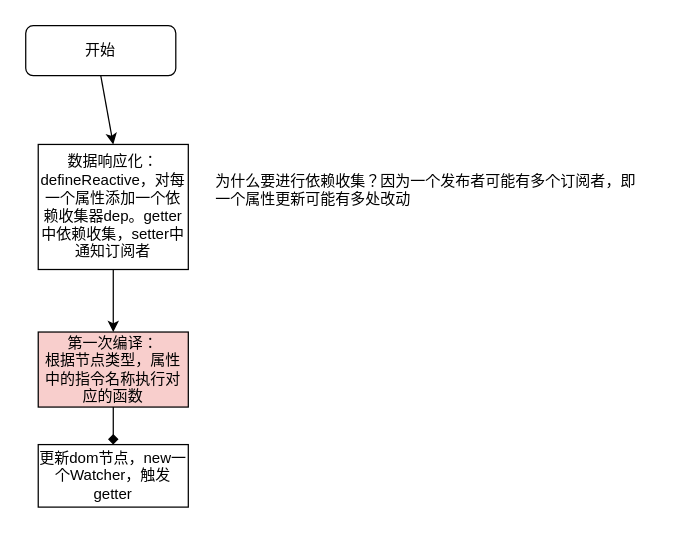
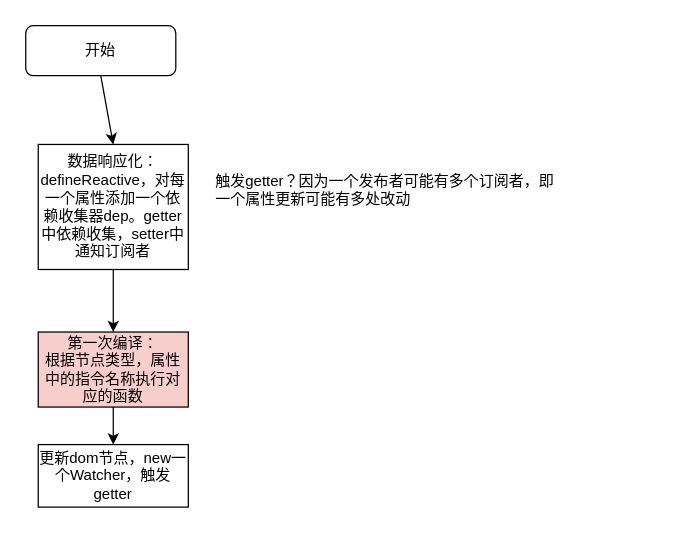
- <mxCell id="9" value="为什么要进行依赖收集？因为一个发布者可能有多个订阅者，即&lt;br&gt;一个属性更新可能有多处改动" style="text;html=1;resizable=0;points=[];autosize=1;align=left;verticalAlign=top;spacingTop=-4;" vertex="1" parent="1"><mxGeometry x="170" y="135" width="350" height="30" as="geometry" /></mxCell>
+ <mxCell id="9" value="触发getter？因为一个发布者可能有多个订阅者，即&lt;br&gt;一个属性更新可能有多处改动" style="text;html=1;resizable=0;points=[];autosize=1;align=left;verticalAlign=top;spacingTop=-4;" vertex="1" parent="1"><mxGeometry x="170" y="135" width="350" height="30" as="geometry" /></mxCell>
- <mxCell id="4" value="" style="edgeStyle=orthogonalEdgeStyle;rounded=0;orthogonalLoop=1;jettySize=auto;html=1;endArrow=diamond;" edge="1" parent="1" source="5" target="6"><mxGeometry relative="1" as="geometry" /></mxCell>
+ <mxCell id="4" value="" style="edgeStyle=orthogonalEdgeStyle;rounded=0;orthogonalLoop=1;jettySize=auto;html=1;" edge="1" parent="1" source="5" target="6"><mxGeometry relative="1" as="geometry" /></mxCell>
